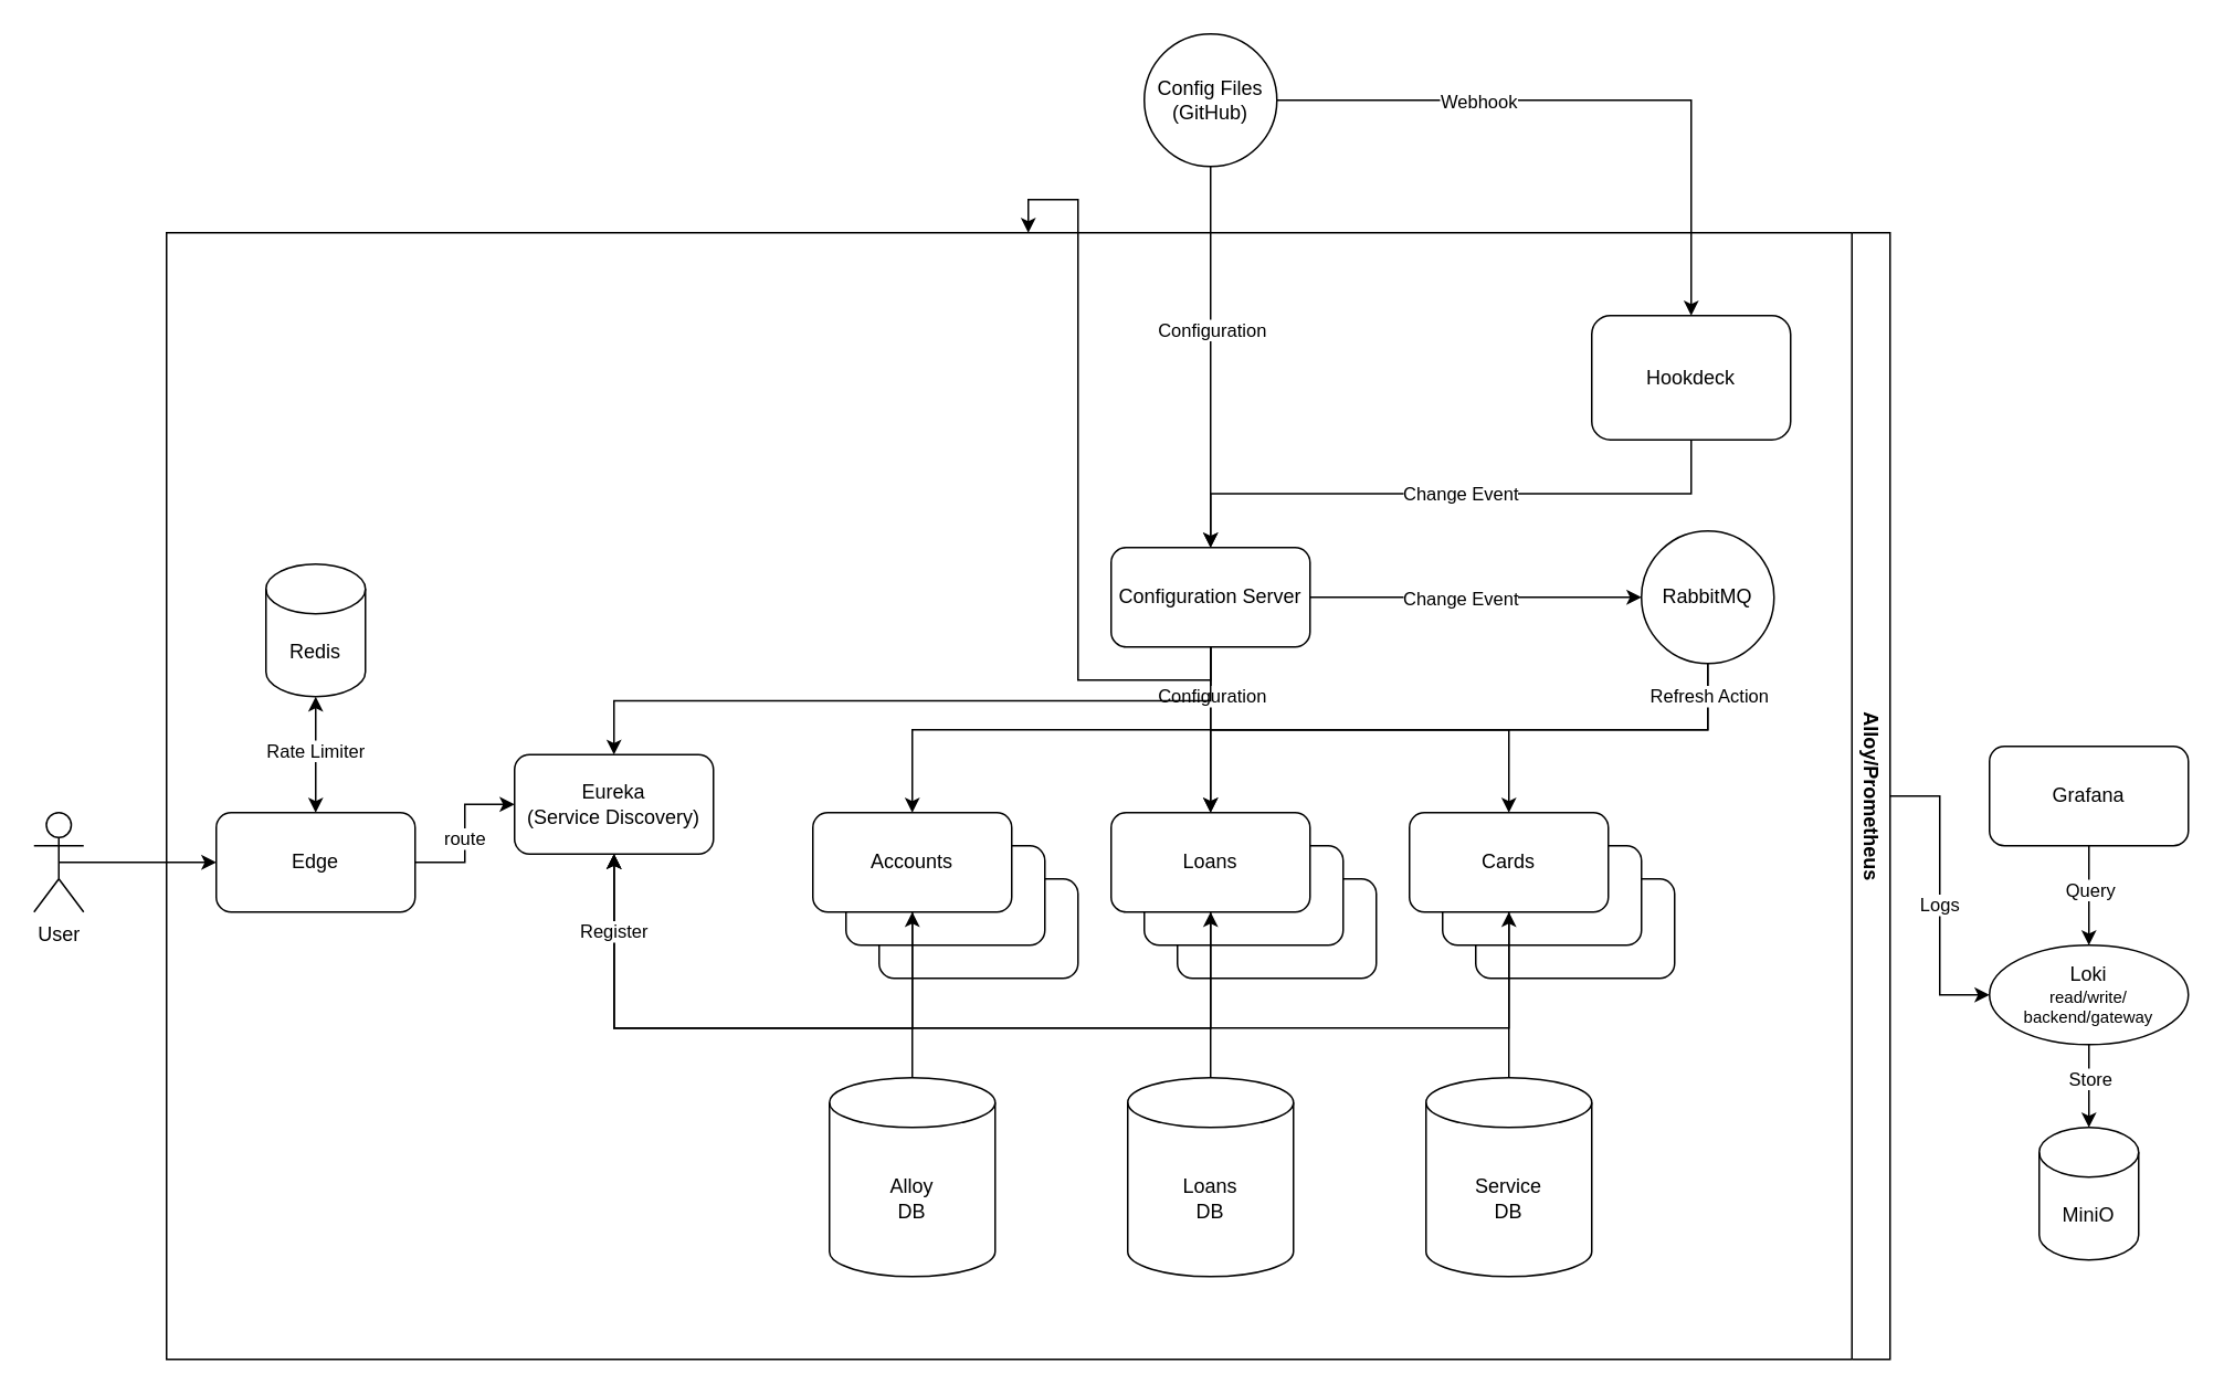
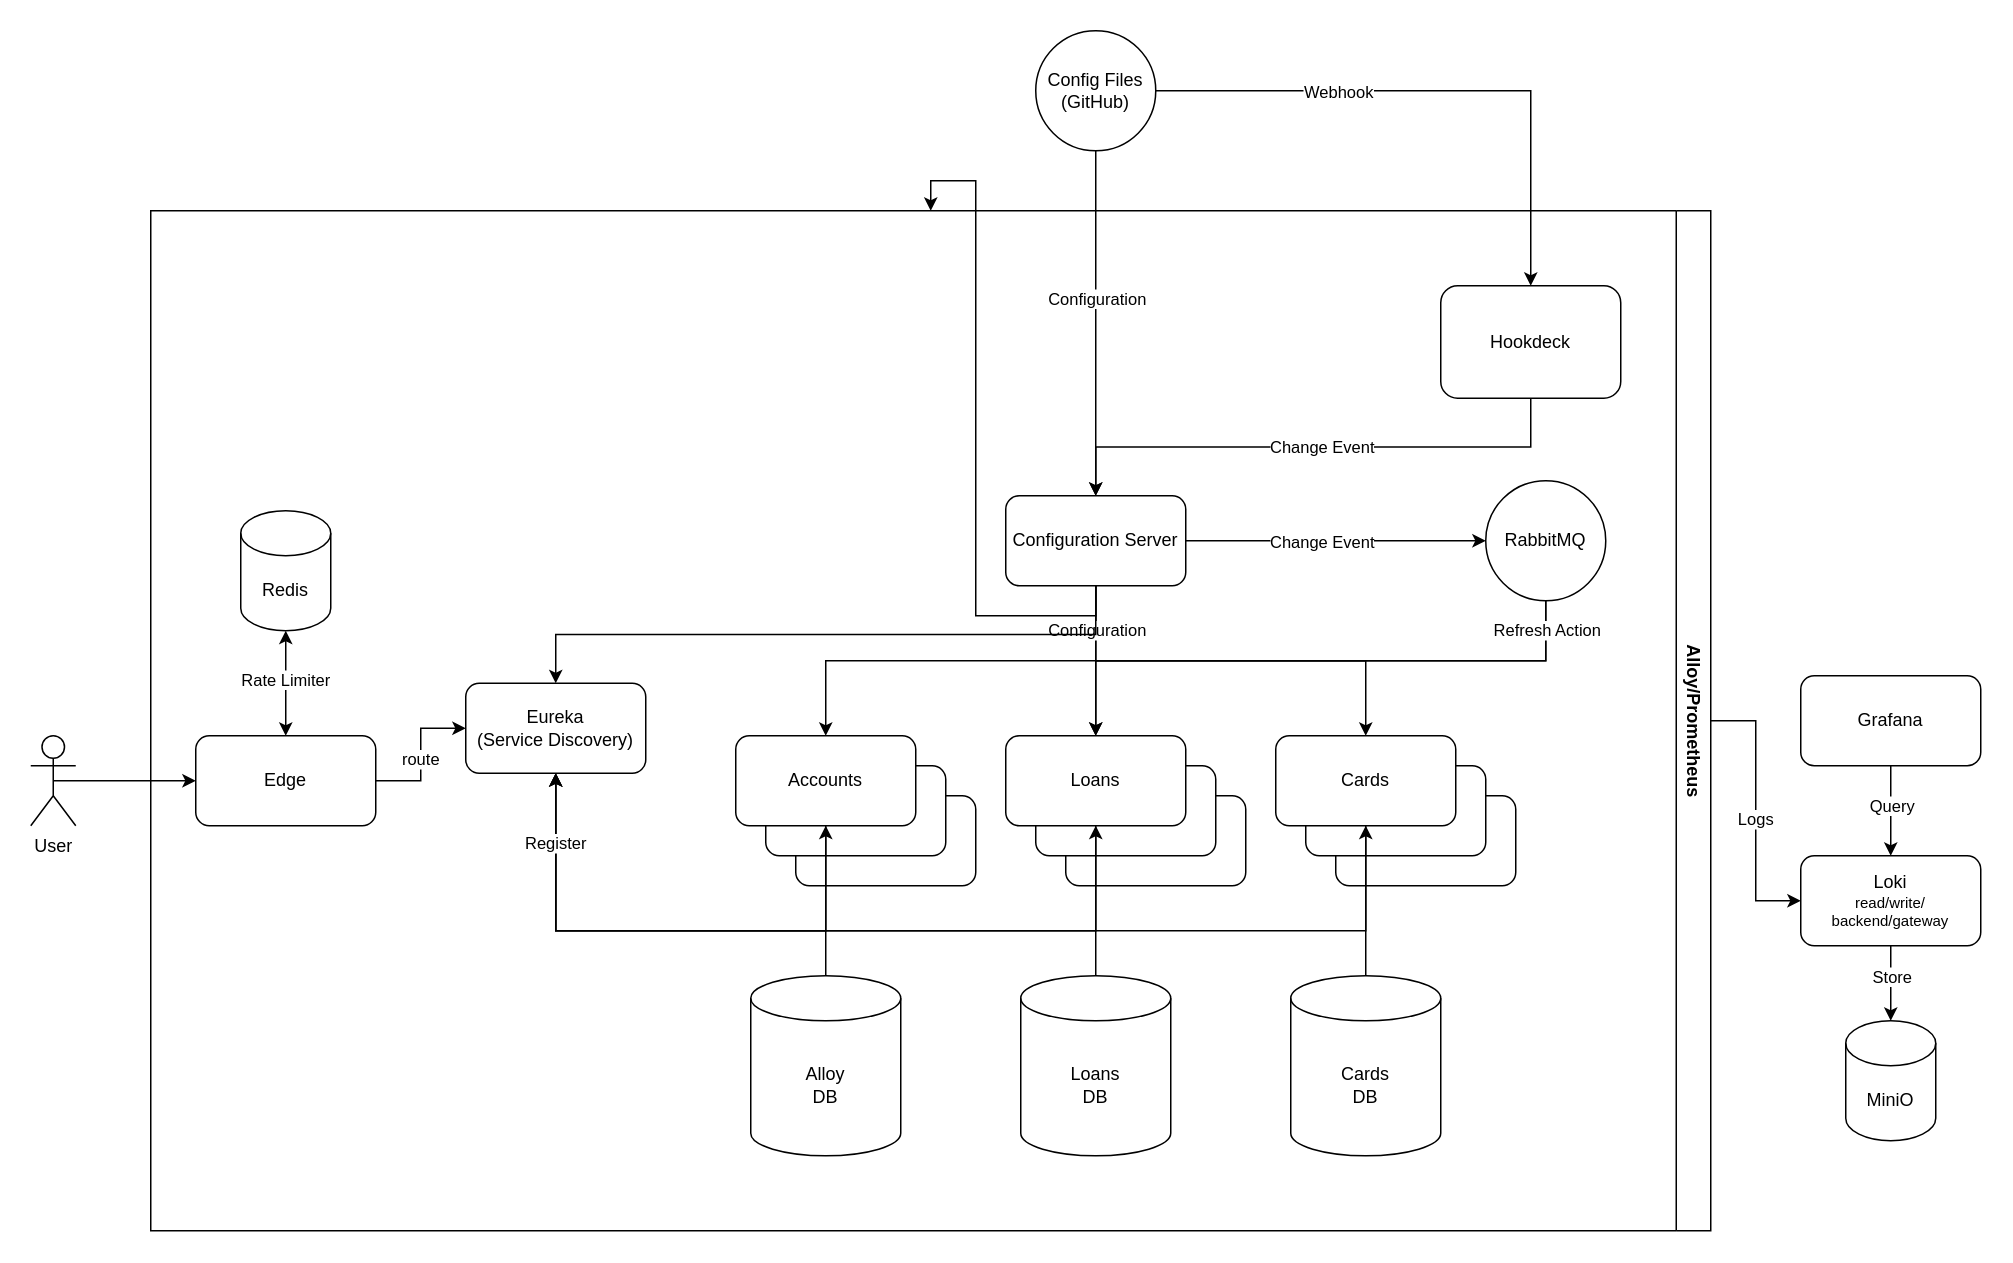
- <mxCell id="49" value="Loki&lt;div style=&quot;font-size: 10px;&quot;&gt;&lt;font style=&quot;font-size: 10px;&quot;&gt;read/write/&lt;/font&gt;&lt;/div&gt;&lt;div style=&quot;font-size: 10px;&quot;&gt;&lt;font style=&quot;font-size: 10px;&quot;&gt;backend/gateway&lt;/font&gt;&lt;/div&gt;" style="ellipse;whiteSpace=wrap;html=1;" vertex="1" parent="1"><mxGeometry x="1200" y="570" width="120" height="60" as="geometry" /></mxCell>
+ <mxCell id="49" value="Loki&lt;div style=&quot;font-size: 10px;&quot;&gt;&lt;font style=&quot;font-size: 10px;&quot;&gt;read/write/&lt;/font&gt;&lt;/div&gt;&lt;div style=&quot;font-size: 10px;&quot;&gt;&lt;font style=&quot;font-size: 10px;&quot;&gt;backend/gateway&lt;/font&gt;&lt;/div&gt;" style="rounded=1;whiteSpace=wrap;html=1;" vertex="1" parent="1"><mxGeometry x="1200" y="570" width="120" height="60" as="geometry" /></mxCell>
- <mxCell id="40" value="Service&lt;div&gt;DB&lt;/div&gt;" style="shape=cylinder3;whiteSpace=wrap;html=1;boundedLbl=1;backgroundOutline=1;size=15;" parent="1" vertex="1"><mxGeometry x="860" y="650" width="100" height="120" as="geometry" /></mxCell>
+ <mxCell id="40" value="Cards&lt;div&gt;DB&lt;/div&gt;" style="shape=cylinder3;whiteSpace=wrap;html=1;boundedLbl=1;backgroundOutline=1;size=15;" parent="1" vertex="1"><mxGeometry x="860" y="650" width="100" height="120" as="geometry" /></mxCell>
